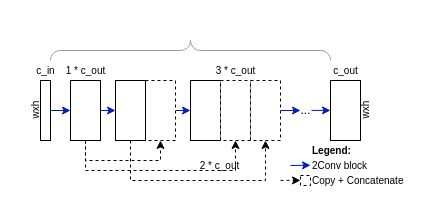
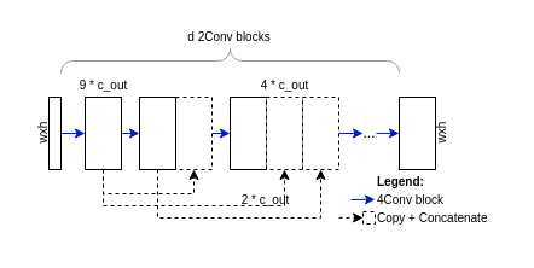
+ <mxCell id="27" value="&lt;font style=&quot;font-size: 10px&quot;&gt;d 2Conv blocks&lt;/font&gt;" style="text;html=1;align=center;verticalAlign=middle;resizable=0;points=[];autosize=1;" parent="1" vertex="1"><mxGeometry x="149" y="20" width="80" height="20" as="geometry" /></mxCell>
- <mxCell id="9" value="c_in" style="text;html=1;align=center;verticalAlign=middle;resizable=0;points=[];autosize=1;fontSize=10;" parent="1" vertex="1"><mxGeometry x="30" y="60" width="30" height="20" as="geometry" /></mxCell>
- <mxCell id="15" value="1 * c_out" style="text;html=1;align=center;verticalAlign=middle;resizable=0;points=[];autosize=1;fontSize=10;" parent="1" vertex="1"><mxGeometry x="60" y="60" width="50" height="20" as="geometry" /></mxCell>
+ <mxCell id="15" value="9 * c_out" style="text;html=1;align=center;verticalAlign=middle;resizable=0;points=[];autosize=1;fontSize=10;" parent="1" vertex="1"><mxGeometry x="60" y="60" width="50" height="20" as="geometry" /></mxCell>
- <mxCell id="17" value="3 * c_out" style="text;html=1;align=center;verticalAlign=middle;resizable=0;points=[];autosize=1;fontSize=10;" parent="1" vertex="1"><mxGeometry x="210" y="60" width="50" height="20" as="geometry" /></mxCell>
+ <mxCell id="17" value="4 * c_out" style="text;html=1;align=center;verticalAlign=middle;resizable=0;points=[];autosize=1;fontSize=10;" parent="1" vertex="1"><mxGeometry x="210" y="60" width="50" height="20" as="geometry" /></mxCell>
- <mxCell id="24" value="c_out" style="text;html=1;align=center;verticalAlign=middle;resizable=0;points=[];autosize=1;fontSize=10;" parent="1" vertex="1"><mxGeometry x="325" y="60" width="40" height="20" as="geometry" /></mxCell>
- <mxCell id="28" value="&lt;p style=&quot;line-height: 150%&quot;&gt;&lt;b&gt;Legend:&lt;/b&gt;&lt;br&gt;2Conv block&lt;br&gt;Copy + Concatenate&lt;/p&gt;" style="text;html=1;align=left;verticalAlign=middle;resizable=0;points=[];autosize=1;fontSize=10;" parent="1" vertex="1"><mxGeometry x="310" y="130" width="110" height="70" as="geometry" /></mxCell>
+ <mxCell id="28" value="&lt;p style=&quot;line-height: 150%&quot;&gt;&lt;b&gt;Legend:&lt;/b&gt;&lt;br&gt;4Conv block&lt;br&gt;Copy + Concatenate&lt;/p&gt;" style="text;html=1;align=left;verticalAlign=middle;resizable=0;points=[];autosize=1;fontSize=10;" parent="1" vertex="1"><mxGeometry x="310" y="130" width="110" height="70" as="geometry" /></mxCell>
